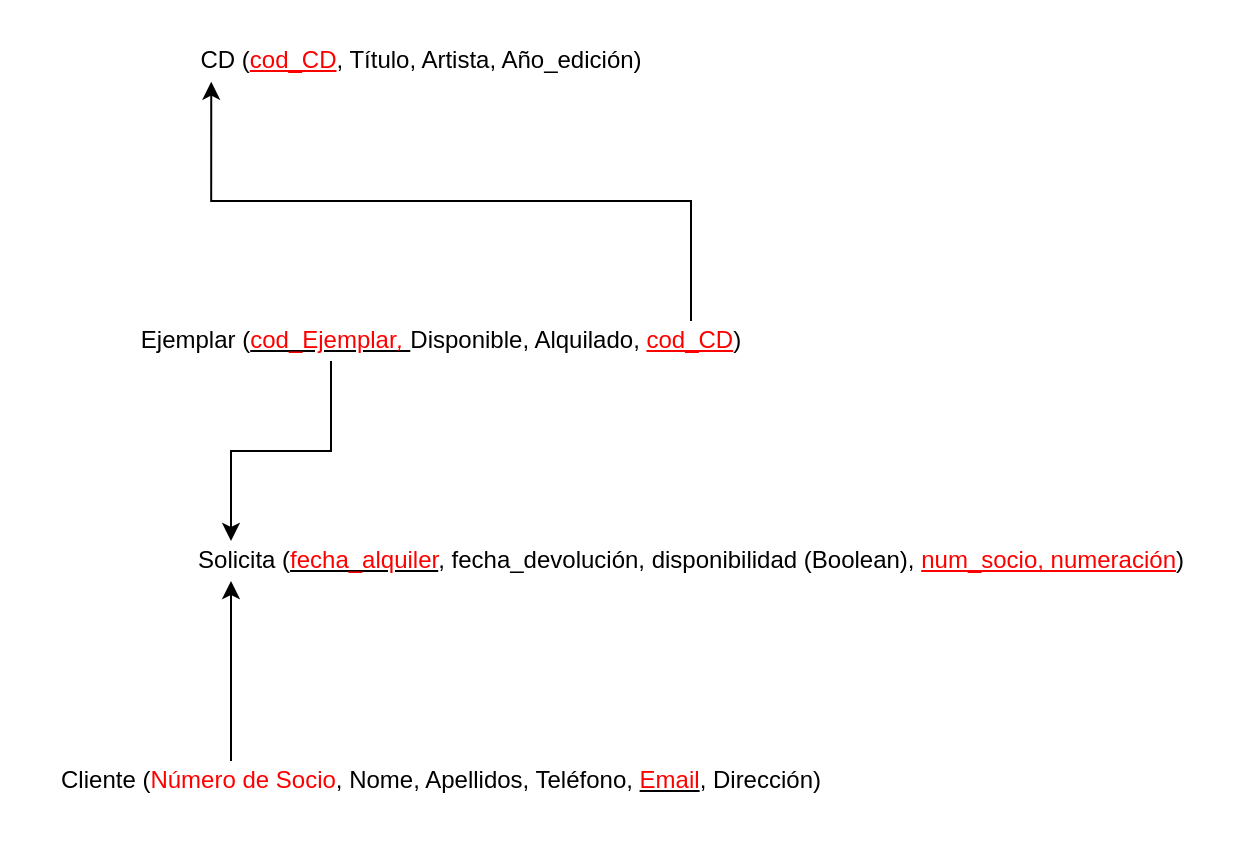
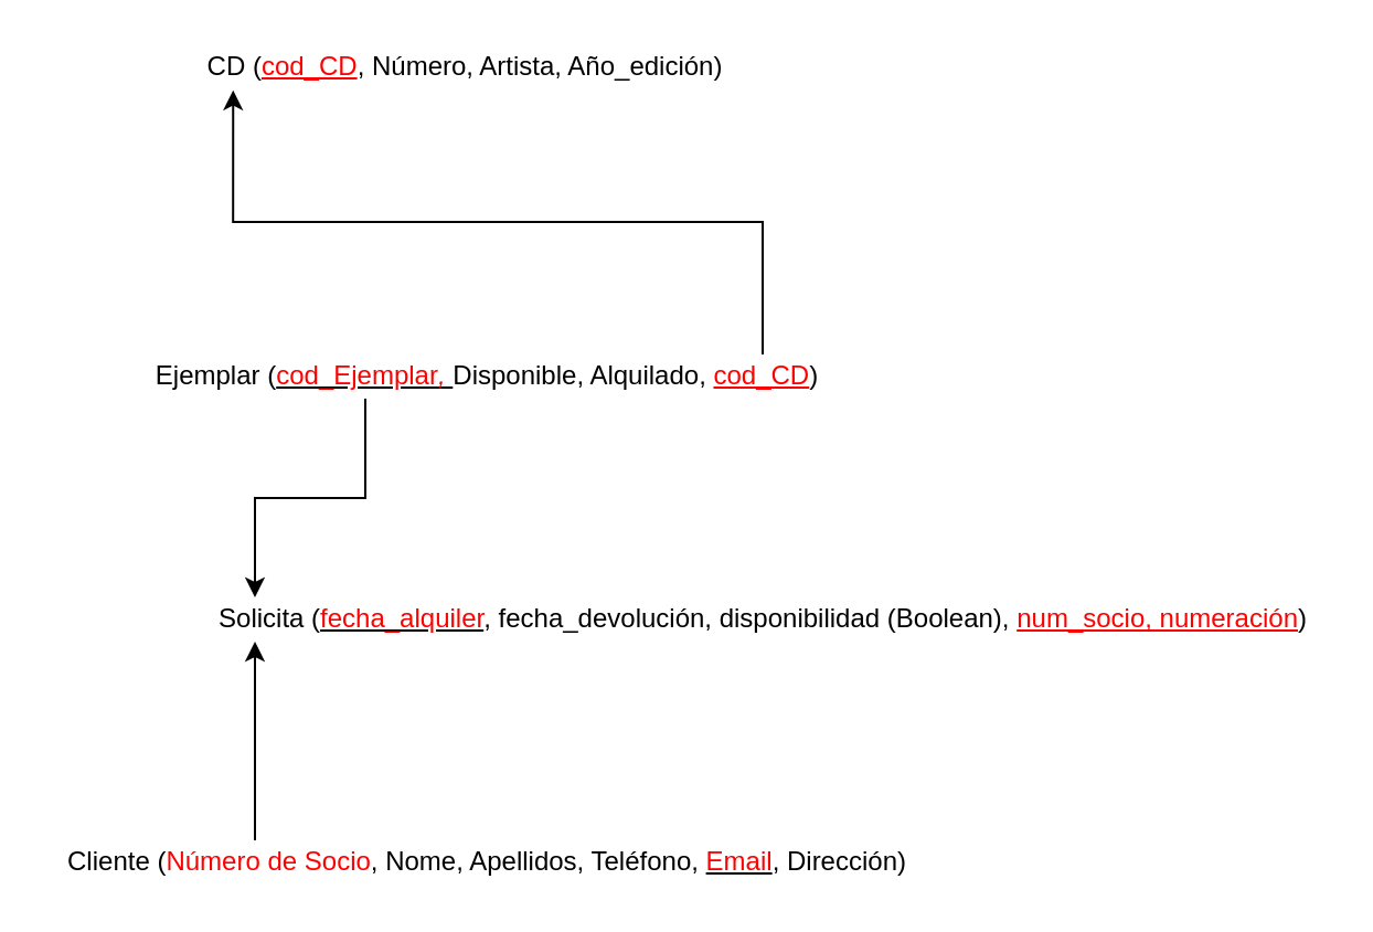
- <mxCell id="2" value="CD (&lt;font color=&quot;#ff0000&quot;&gt;&lt;u&gt;cod_CD&lt;/u&gt;&lt;/font&gt;, Título, Artista, Año_edición)" style="text;html=1;align=center;verticalAlign=middle;resizable=0;points=[];autosize=1;strokeColor=none;fillColor=none;" parent="1" vertex="1"><mxGeometry x="90" y="20" width="240" height="20" as="geometry" /></mxCell>
+ <mxCell id="2" value="CD (&lt;font color=&quot;#ff0000&quot;&gt;&lt;u&gt;cod_CD&lt;/u&gt;&lt;/font&gt;, Número, Artista, Año_edición)" style="text;html=1;align=center;verticalAlign=middle;resizable=0;points=[];autosize=1;strokeColor=none;fillColor=none;" parent="1" vertex="1"><mxGeometry x="90" y="20" width="240" height="20" as="geometry" /></mxCell>
